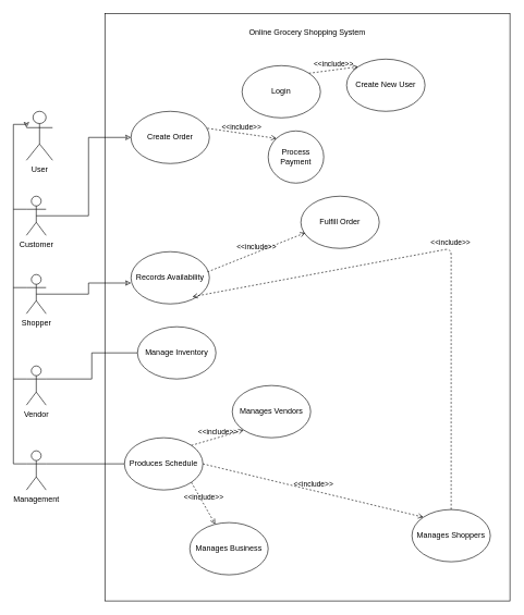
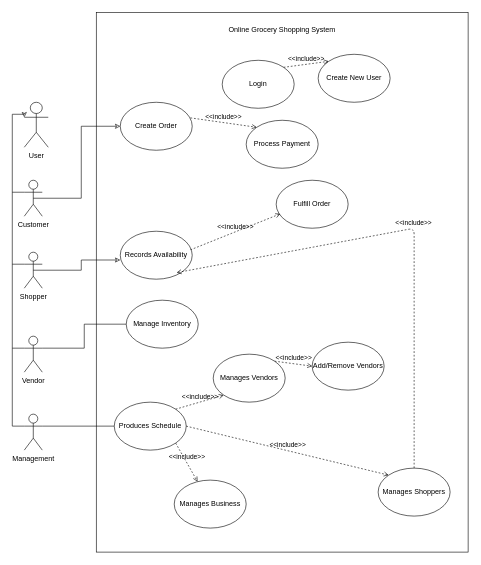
- <mxCell id="29" value="Process Payment" style="ellipse;whiteSpace=wrap;html=1;" vertex="1" parent="1"><mxGeometry x="410" y="200" width="85" height="80" as="geometry" /></mxCell>
+ <mxCell id="29" value="Process Payment" style="ellipse;whiteSpace=wrap;html=1;" vertex="1" parent="1"><mxGeometry x="410" y="200" width="120" height="80" as="geometry" /></mxCell>
+ <mxCell id="36" value="&amp;lt;&amp;lt;include&amp;gt;&amp;gt;" style="html=1;verticalAlign=bottom;labelBackgroundColor=none;endArrow=open;endFill=0;dashed=1;exitX=1;exitY=0;exitDx=0;exitDy=0;entryX=0;entryY=0.5;entryDx=0;entryDy=0;" edge="1" parent="1" source="19" target="35"><mxGeometry width="160" relative="1" as="geometry"><mxPoint x="340" y="550" as="sourcePoint" /><mxPoint x="390" y="460" as="targetPoint" /></mxGeometry></mxCell>
+ <mxCell id="35" value="Add/Remove Vendors" style="ellipse;whiteSpace=wrap;html=1;" vertex="1" parent="1"><mxGeometry x="520" y="570" width="120" height="80" as="geometry" /></mxCell>
